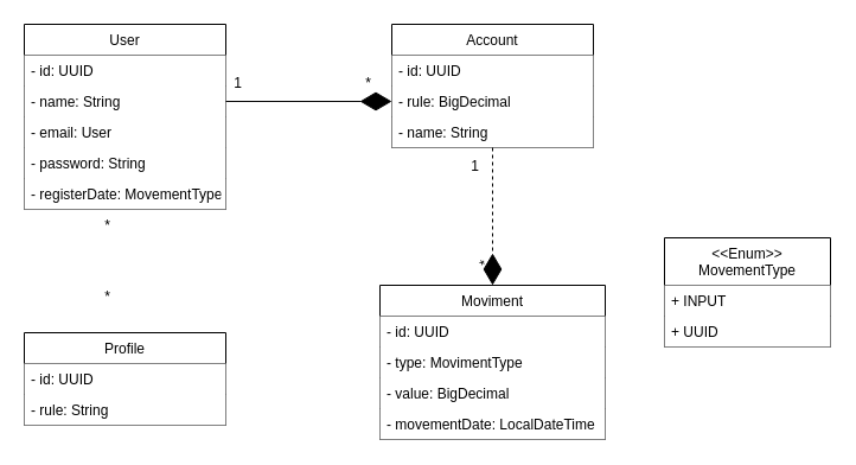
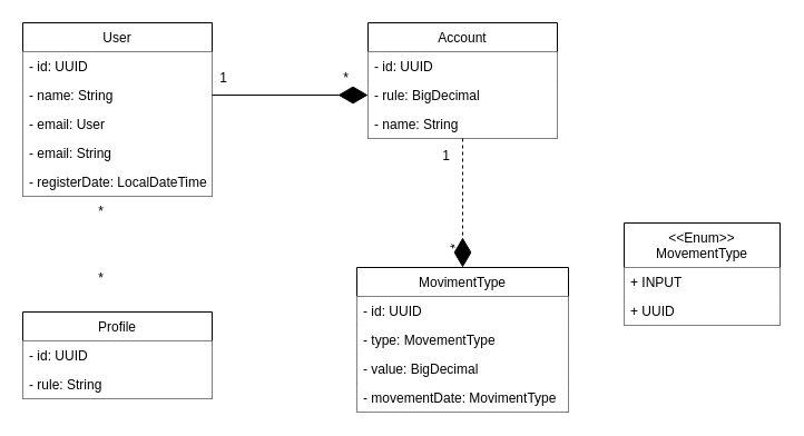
- <mxCell id="6" value="- password: String" style="text;strokeColor=none;fillColor=#FFFFFF;align=left;verticalAlign=top;spacingLeft=4;spacingRight=4;overflow=hidden;rotatable=0;points=[[0,0.5],[1,0.5]];portConstraint=eastwest;" vertex="1" parent="2"><mxGeometry y="104" width="170" height="26" as="geometry" /></mxCell>
+ <mxCell id="6" value="- email: String" style="text;strokeColor=none;fillColor=#FFFFFF;align=left;verticalAlign=top;spacingLeft=4;spacingRight=4;overflow=hidden;rotatable=0;points=[[0,0.5],[1,0.5]];portConstraint=eastwest;" vertex="1" parent="2"><mxGeometry y="104" width="170" height="26" as="geometry" /></mxCell>
- <mxCell id="7" value="- registerDate: MovementType&#10;" style="text;strokeColor=none;fillColor=#FFFFFF;align=left;verticalAlign=top;spacingLeft=4;spacingRight=4;overflow=hidden;rotatable=0;points=[[0,0.5],[1,0.5]];portConstraint=eastwest;" vertex="1" parent="2"><mxGeometry y="130" width="170" height="26" as="geometry" /></mxCell>
+ <mxCell id="7" value="- registerDate: LocalDateTime&#10;" style="text;strokeColor=none;fillColor=#FFFFFF;align=left;verticalAlign=top;spacingLeft=4;spacingRight=4;overflow=hidden;rotatable=0;points=[[0,0.5],[1,0.5]];portConstraint=eastwest;" vertex="1" parent="2"><mxGeometry y="130" width="170" height="26" as="geometry" /></mxCell>
- <mxCell id="15" value="Moviment" style="swimlane;fontStyle=0;childLayout=stackLayout;horizontal=1;startSize=26;fillColor=#FFFFFF;horizontalStack=0;resizeParent=1;resizeParentMax=0;resizeLast=0;collapsible=1;marginBottom=0;" vertex="1" parent="1"><mxGeometry x="320" y="240" width="190" height="130" as="geometry"><mxRectangle x="30" y="190" width="60" height="26" as="alternateBounds" /></mxGeometry></mxCell>
+ <mxCell id="15" value="MovimentType" style="swimlane;fontStyle=0;childLayout=stackLayout;horizontal=1;startSize=26;fillColor=#FFFFFF;horizontalStack=0;resizeParent=1;resizeParentMax=0;resizeLast=0;collapsible=1;marginBottom=0;" vertex="1" parent="1"><mxGeometry x="320" y="240" width="190" height="130" as="geometry"><mxRectangle x="30" y="190" width="60" height="26" as="alternateBounds" /></mxGeometry></mxCell>
- <mxCell id="17" value="- type: MovimentType" style="text;strokeColor=none;fillColor=#FFFFFF;align=left;verticalAlign=top;spacingLeft=4;spacingRight=4;overflow=hidden;rotatable=0;points=[[0,0.5],[1,0.5]];portConstraint=eastwest;" vertex="1" parent="15"><mxGeometry y="52" width="190" height="26" as="geometry" /></mxCell>
+ <mxCell id="17" value="- type: MovementType" style="text;strokeColor=none;fillColor=#FFFFFF;align=left;verticalAlign=top;spacingLeft=4;spacingRight=4;overflow=hidden;rotatable=0;points=[[0,0.5],[1,0.5]];portConstraint=eastwest;" vertex="1" parent="15"><mxGeometry y="52" width="190" height="26" as="geometry" /></mxCell>
- <mxCell id="19" value="- movementDate: LocalDateTime" style="text;strokeColor=none;fillColor=#FFFFFF;align=left;verticalAlign=top;spacingLeft=4;spacingRight=4;overflow=hidden;rotatable=0;points=[[0,0.5],[1,0.5]];portConstraint=eastwest;" vertex="1" parent="15"><mxGeometry y="104" width="190" height="26" as="geometry" /></mxCell>
+ <mxCell id="19" value="- movementDate: MovimentType" style="text;strokeColor=none;fillColor=#FFFFFF;align=left;verticalAlign=top;spacingLeft=4;spacingRight=4;overflow=hidden;rotatable=0;points=[[0,0.5],[1,0.5]];portConstraint=eastwest;" vertex="1" parent="15"><mxGeometry y="104" width="190" height="26" as="geometry" /></mxCell>
